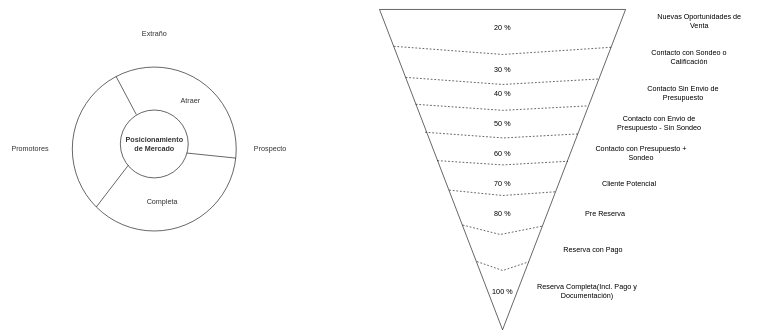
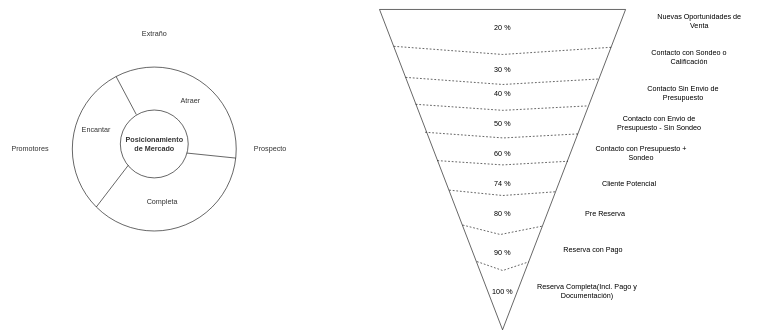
+ <mxCell id="38" value="Encantar" style="text;html=1;strokeColor=none;fillColor=none;align=center;verticalAlign=middle;whiteSpace=wrap;rounded=0;fontColor=#333333;" vertex="1" parent="29"><mxGeometry x="10" y="89" width="60" height="30" as="geometry" /></mxCell>
- <mxCell id="9" value="70 %" style="text;html=1;strokeColor=none;fillColor=none;align=center;verticalAlign=middle;whiteSpace=wrap;rounded=0;" parent="1" vertex="1"><mxGeometry x="807.12" y="290" width="60" height="30" as="geometry" /></mxCell>
+ <mxCell id="9" value="74 %" style="text;html=1;strokeColor=none;fillColor=none;align=center;verticalAlign=middle;whiteSpace=wrap;rounded=0;" parent="1" vertex="1"><mxGeometry x="807.12" y="290" width="60" height="30" as="geometry" /></mxCell>
+ <mxCell id="11" value="90 %" style="text;html=1;strokeColor=none;fillColor=none;align=center;verticalAlign=middle;whiteSpace=wrap;rounded=0;" parent="1" vertex="1"><mxGeometry x="807.12" y="404.5" width="60" height="30" as="geometry" /></mxCell>
